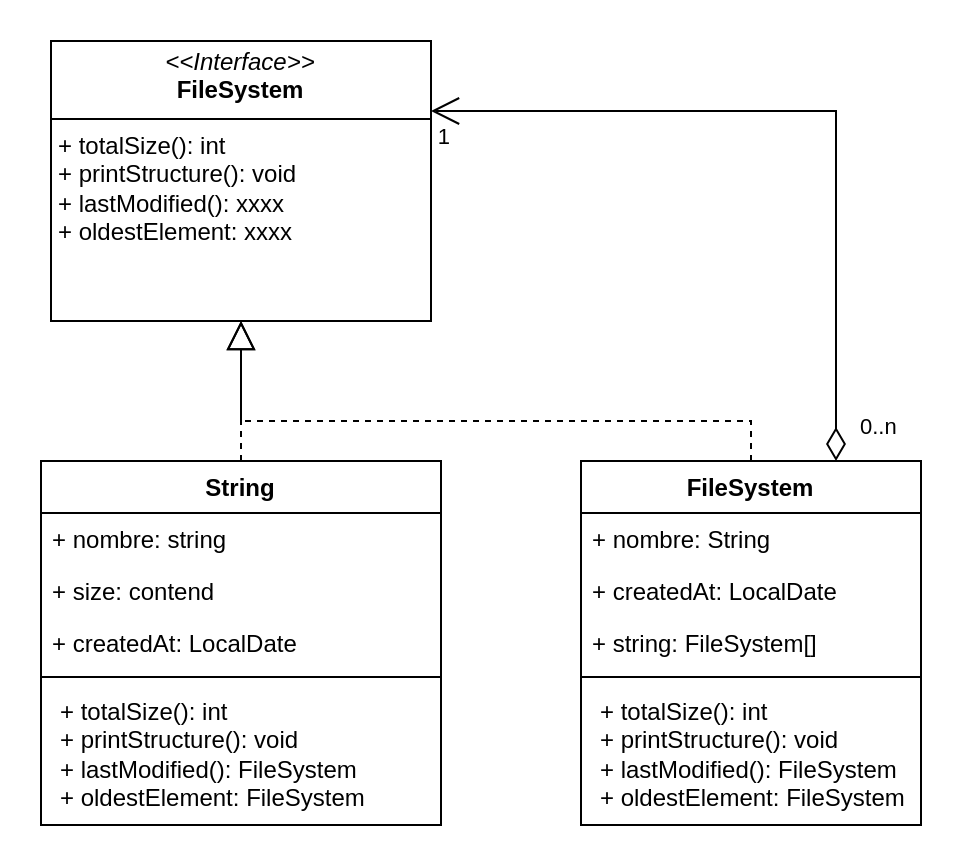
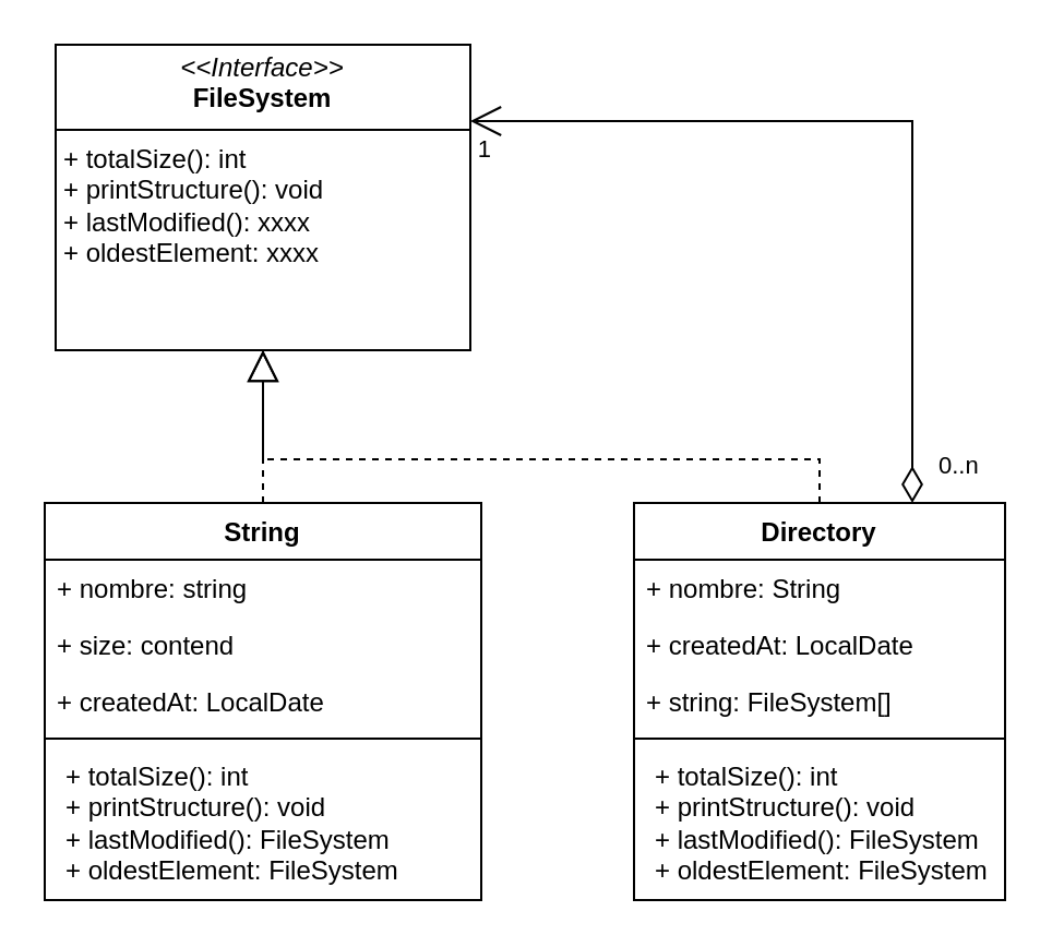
- <mxCell id="9" value="FileSystem" style="swimlane;fontStyle=1;align=center;verticalAlign=top;childLayout=stackLayout;horizontal=1;startSize=26;horizontalStack=0;resizeParent=1;resizeParentMax=0;resizeLast=0;collapsible=1;marginBottom=0;whiteSpace=wrap;html=1;" vertex="1" parent="1"><mxGeometry x="290" y="230" width="170" height="182" as="geometry" /></mxCell>
+ <mxCell id="9" value="Directory" style="swimlane;fontStyle=1;align=center;verticalAlign=top;childLayout=stackLayout;horizontal=1;startSize=26;horizontalStack=0;resizeParent=1;resizeParentMax=0;resizeLast=0;collapsible=1;marginBottom=0;whiteSpace=wrap;html=1;" vertex="1" parent="1"><mxGeometry x="290" y="230" width="170" height="182" as="geometry" /></mxCell>
